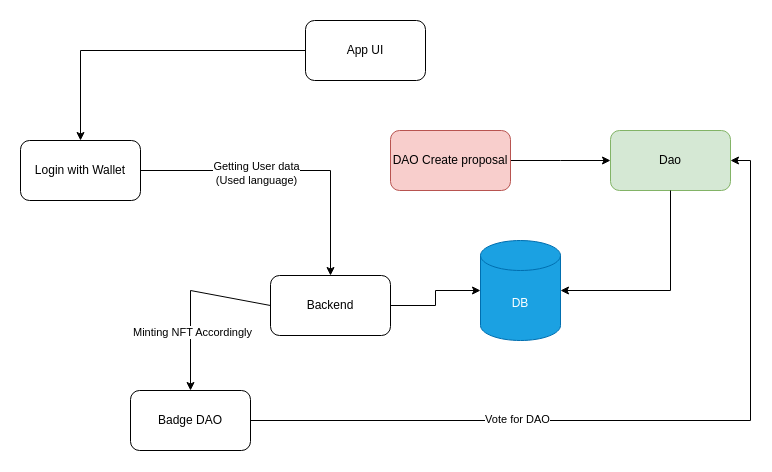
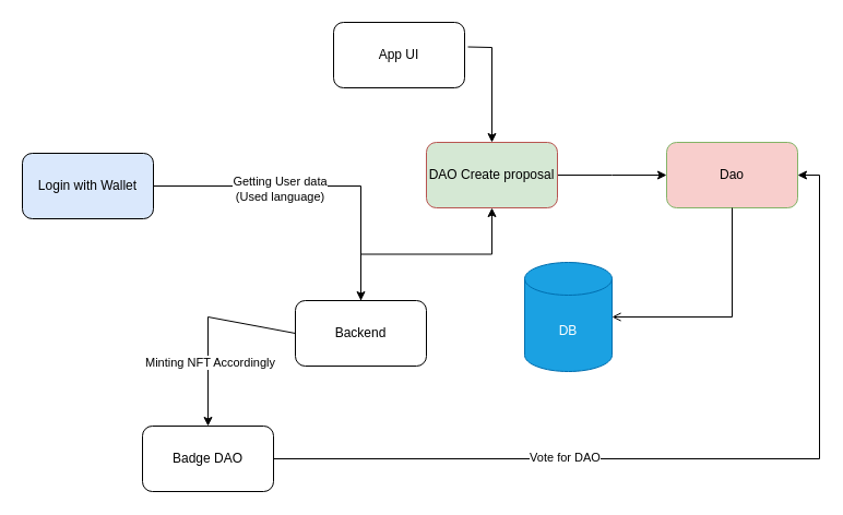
- <mxCell id="15" value="" style="endArrow=classic;html=1;rounded=0;exitX=0;exitY=0.5;exitDx=0;exitDy=0;entryX=0.5;entryY=0;entryDx=0;entryDy=0;" parent="1" source="14" target="6" edge="1"><mxGeometry width="50" height="50" relative="1" as="geometry"><mxPoint x="330" y="280" as="sourcePoint" /><mxPoint x="100" y="140" as="targetPoint" /><Array as="points"><mxPoint x="80" y="50" /></Array></mxGeometry></mxCell>
+ <mxCell id="17" value="" style="endArrow=classic;html=1;rounded=0;exitX=1.025;exitY=0.375;exitDx=0;exitDy=0;exitPerimeter=0;entryX=0.5;entryY=0;entryDx=0;entryDy=0;" parent="1" source="14" target="4" edge="1"><mxGeometry width="50" height="50" relative="1" as="geometry"><mxPoint x="330" y="280" as="sourcePoint" /><mxPoint x="380" y="230" as="targetPoint" /><Array as="points"><mxPoint x="450" y="43" /></Array></mxGeometry></mxCell>
- <mxCell id="4" value="DAO Create proposal" style="rounded=1;whiteSpace=wrap;html=1;fillColor=#f8cecc;strokeColor=#b85450;" parent="1" vertex="1"><mxGeometry x="390" y="130" width="120" height="60" as="geometry" /></mxCell>
+ <mxCell id="4" value="DAO Create proposal" style="rounded=1;whiteSpace=wrap;html=1;fillColor=#d5e8d4;strokeColor=#b85450;" parent="1" vertex="1"><mxGeometry x="390" y="130" width="120" height="60" as="geometry" /></mxCell>
- <mxCell id="2" value="Dao" style="rounded=1;whiteSpace=wrap;html=1;fillColor=#d5e8d4;strokeColor=#82b366;" parent="1" vertex="1"><mxGeometry x="610" y="130" width="120" height="60" as="geometry" /></mxCell>
+ <mxCell id="2" value="Dao" style="rounded=1;whiteSpace=wrap;html=1;fillColor=#f8cecc;strokeColor=#82b366;" parent="1" vertex="1"><mxGeometry x="610" y="130" width="120" height="60" as="geometry" /></mxCell>
- <mxCell id="6" value="Login with Wallet" style="rounded=1;whiteSpace=wrap;html=1;" parent="1" vertex="1"><mxGeometry x="20" y="140" width="120" height="60" as="geometry" /></mxCell>
+ <mxCell id="6" value="Login with Wallet" style="rounded=1;whiteSpace=wrap;html=1;fillColor=#dae8fc;" parent="1" vertex="1"><mxGeometry x="20" y="140" width="120" height="60" as="geometry" /></mxCell>
- <mxCell id="16" value="" style="endArrow=classic;html=1;rounded=0;exitX=0.5;exitY=1;exitDx=0;exitDy=0;entryX=1;entryY=0.5;entryDx=0;entryDy=0;entryPerimeter=0;" parent="1" source="2" target="5" edge="1"><mxGeometry width="50" height="50" relative="1" as="geometry"><mxPoint x="670" y="190" as="sourcePoint" /><mxPoint x="380" y="230" as="targetPoint" /><Array as="points"><mxPoint x="670" y="290" /></Array></mxGeometry></mxCell>
+ <mxCell id="16" value="" style="endArrow=open;html=1;rounded=0;exitX=0.5;exitY=1;exitDx=0;exitDy=0;entryX=1;entryY=0.5;entryDx=0;entryDy=0;entryPerimeter=0;" parent="1" source="2" target="5" edge="1"><mxGeometry width="50" height="50" relative="1" as="geometry"><mxPoint x="670" y="190" as="sourcePoint" /><mxPoint x="380" y="230" as="targetPoint" /><Array as="points"><mxPoint x="670" y="290" /></Array></mxGeometry></mxCell>
- <mxCell id="8" value="" style="edgeStyle=orthogonalEdgeStyle;rounded=0;orthogonalLoop=1;jettySize=auto;html=1;" parent="1" source="9" target="5" edge="1"><mxGeometry relative="1" as="geometry" /></mxCell>
+ <mxCell id="8" value="" style="edgeStyle=orthogonalEdgeStyle;rounded=0;orthogonalLoop=1;jettySize=auto;html=1;" parent="1" source="9" target="4" edge="1"><mxGeometry relative="1" as="geometry" /></mxCell>
